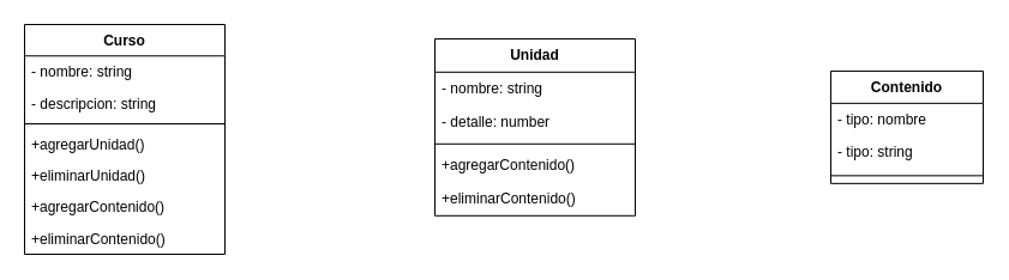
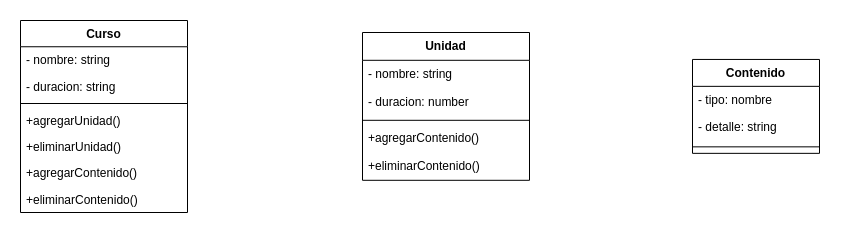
- <mxCell id="4" value="- descripcion: string" style="text;strokeColor=none;fillColor=none;align=left;verticalAlign=top;spacingLeft=4;spacingRight=4;overflow=hidden;rotatable=0;points=[[0,0.5],[1,0.5]];portConstraint=eastwest;" parent="2" vertex="1"><mxGeometry y="53" width="167" height="26" as="geometry" /></mxCell>
+ <mxCell id="4" value="- duracion: string" style="text;strokeColor=none;fillColor=none;align=left;verticalAlign=top;spacingLeft=4;spacingRight=4;overflow=hidden;rotatable=0;points=[[0,0.5],[1,0.5]];portConstraint=eastwest;" parent="2" vertex="1"><mxGeometry y="53" width="167" height="26" as="geometry" /></mxCell>
- <mxCell id="12" value="- detalle: number" style="text;strokeColor=none;fillColor=none;align=left;verticalAlign=top;spacingLeft=4;spacingRight=4;overflow=hidden;rotatable=0;points=[[0,0.5],[1,0.5]];portConstraint=eastwest;" parent="10" vertex="1"><mxGeometry y="55.8" width="167" height="28" as="geometry" /></mxCell>
+ <mxCell id="12" value="- duracion: number" style="text;strokeColor=none;fillColor=none;align=left;verticalAlign=top;spacingLeft=4;spacingRight=4;overflow=hidden;rotatable=0;points=[[0,0.5],[1,0.5]];portConstraint=eastwest;" parent="10" vertex="1"><mxGeometry y="55.8" width="167" height="28" as="geometry" /></mxCell>
- <mxCell id="18" value="- tipo: string" style="text;strokeColor=none;fillColor=none;align=left;verticalAlign=top;spacingLeft=4;spacingRight=4;overflow=hidden;rotatable=0;points=[[0,0.5],[1,0.5]];portConstraint=eastwest;" parent="16" vertex="1"><mxGeometry y="53.914" width="127" height="27" as="geometry" /></mxCell>
+ <mxCell id="18" value="- detalle: string" style="text;strokeColor=none;fillColor=none;align=left;verticalAlign=top;spacingLeft=4;spacingRight=4;overflow=hidden;rotatable=0;points=[[0,0.5],[1,0.5]];portConstraint=eastwest;" parent="16" vertex="1"><mxGeometry y="53.914" width="127" height="27" as="geometry" /></mxCell>
